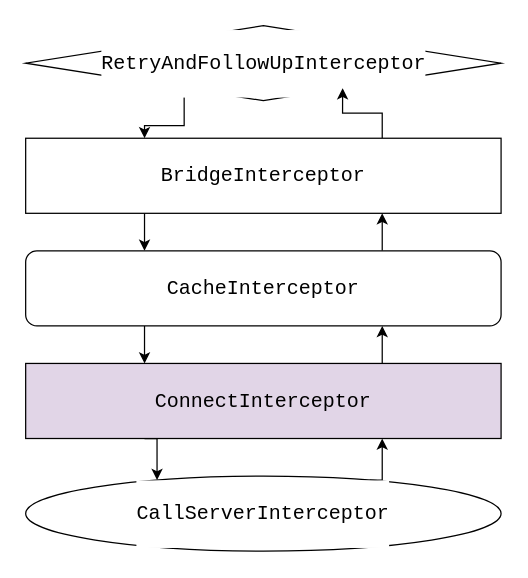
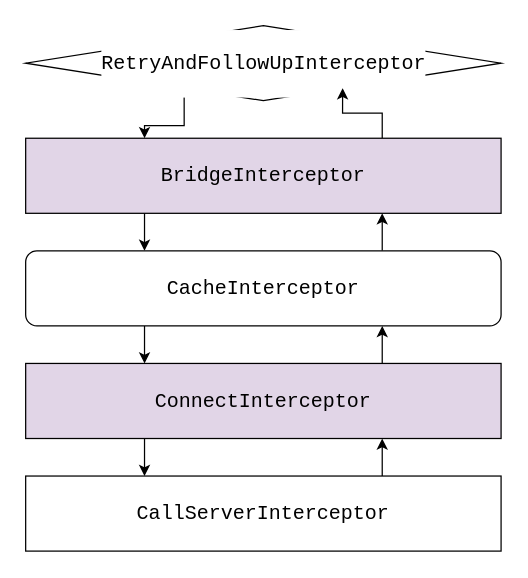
- <mxCell id="6" value="&lt;pre style=&quot;font-family: &amp;quot;courier new&amp;quot; , monospace ; font-size: 12pt&quot;&gt;&lt;div style=&quot;font-family: &amp;quot;consolas&amp;quot; , &amp;quot;courier new&amp;quot; , monospace ; line-height: 22px&quot;&gt;&lt;div style=&quot;font-family: consolas, &amp;quot;courier new&amp;quot;, monospace; line-height: 22px;&quot;&gt;&lt;span style=&quot;&quot;&gt;BridgeInterceptor&lt;/span&gt;&lt;/div&gt;&lt;/div&gt;&lt;/pre&gt;" style="rounded=0;whiteSpace=wrap;html=1;labelBackgroundColor=none;" vertex="1" parent="1"><mxGeometry x="20" y="110" width="380" height="60" as="geometry" /></mxCell>
+ <mxCell id="6" value="&lt;pre style=&quot;font-family: &amp;quot;courier new&amp;quot; , monospace ; font-size: 12pt&quot;&gt;&lt;div style=&quot;font-family: &amp;quot;consolas&amp;quot; , &amp;quot;courier new&amp;quot; , monospace ; line-height: 22px&quot;&gt;&lt;div style=&quot;font-family: consolas, &amp;quot;courier new&amp;quot;, monospace; line-height: 22px;&quot;&gt;&lt;span style=&quot;&quot;&gt;BridgeInterceptor&lt;/span&gt;&lt;/div&gt;&lt;/div&gt;&lt;/pre&gt;" style="rounded=0;whiteSpace=wrap;html=1;labelBackgroundColor=none;fillColor=#e1d5e7;" vertex="1" parent="1"><mxGeometry x="20" y="110" width="380" height="60" as="geometry" /></mxCell>
- <mxCell id="8" value="&lt;pre style=&quot;font-family: &amp;quot;courier new&amp;quot; , monospace ; font-size: 12pt&quot;&gt;&lt;div style=&quot;font-family: &amp;quot;consolas&amp;quot; , &amp;quot;courier new&amp;quot; , monospace ; line-height: 22px&quot;&gt;&lt;div style=&quot;font-family: consolas, &amp;quot;courier new&amp;quot;, monospace; line-height: 22px;&quot;&gt;&lt;span style=&quot;&quot;&gt;CallServerInterceptor&lt;/span&gt;&lt;/div&gt;&lt;/div&gt;&lt;/pre&gt;" style="ellipse;whiteSpace=wrap;html=1;labelBackgroundColor=#ffffff;" vertex="1" parent="1"><mxGeometry x="20" y="380" width="380" height="60" as="geometry" /></mxCell>
+ <mxCell id="8" value="&lt;pre style=&quot;font-family: &amp;quot;courier new&amp;quot; , monospace ; font-size: 12pt&quot;&gt;&lt;div style=&quot;font-family: &amp;quot;consolas&amp;quot; , &amp;quot;courier new&amp;quot; , monospace ; line-height: 22px&quot;&gt;&lt;div style=&quot;font-family: consolas, &amp;quot;courier new&amp;quot;, monospace; line-height: 22px;&quot;&gt;&lt;span style=&quot;&quot;&gt;CallServerInterceptor&lt;/span&gt;&lt;/div&gt;&lt;/div&gt;&lt;/pre&gt;" style="rounded=0;whiteSpace=wrap;html=1;labelBackgroundColor=#ffffff;" vertex="1" parent="1"><mxGeometry x="20" y="380" width="380" height="60" as="geometry" /></mxCell>
